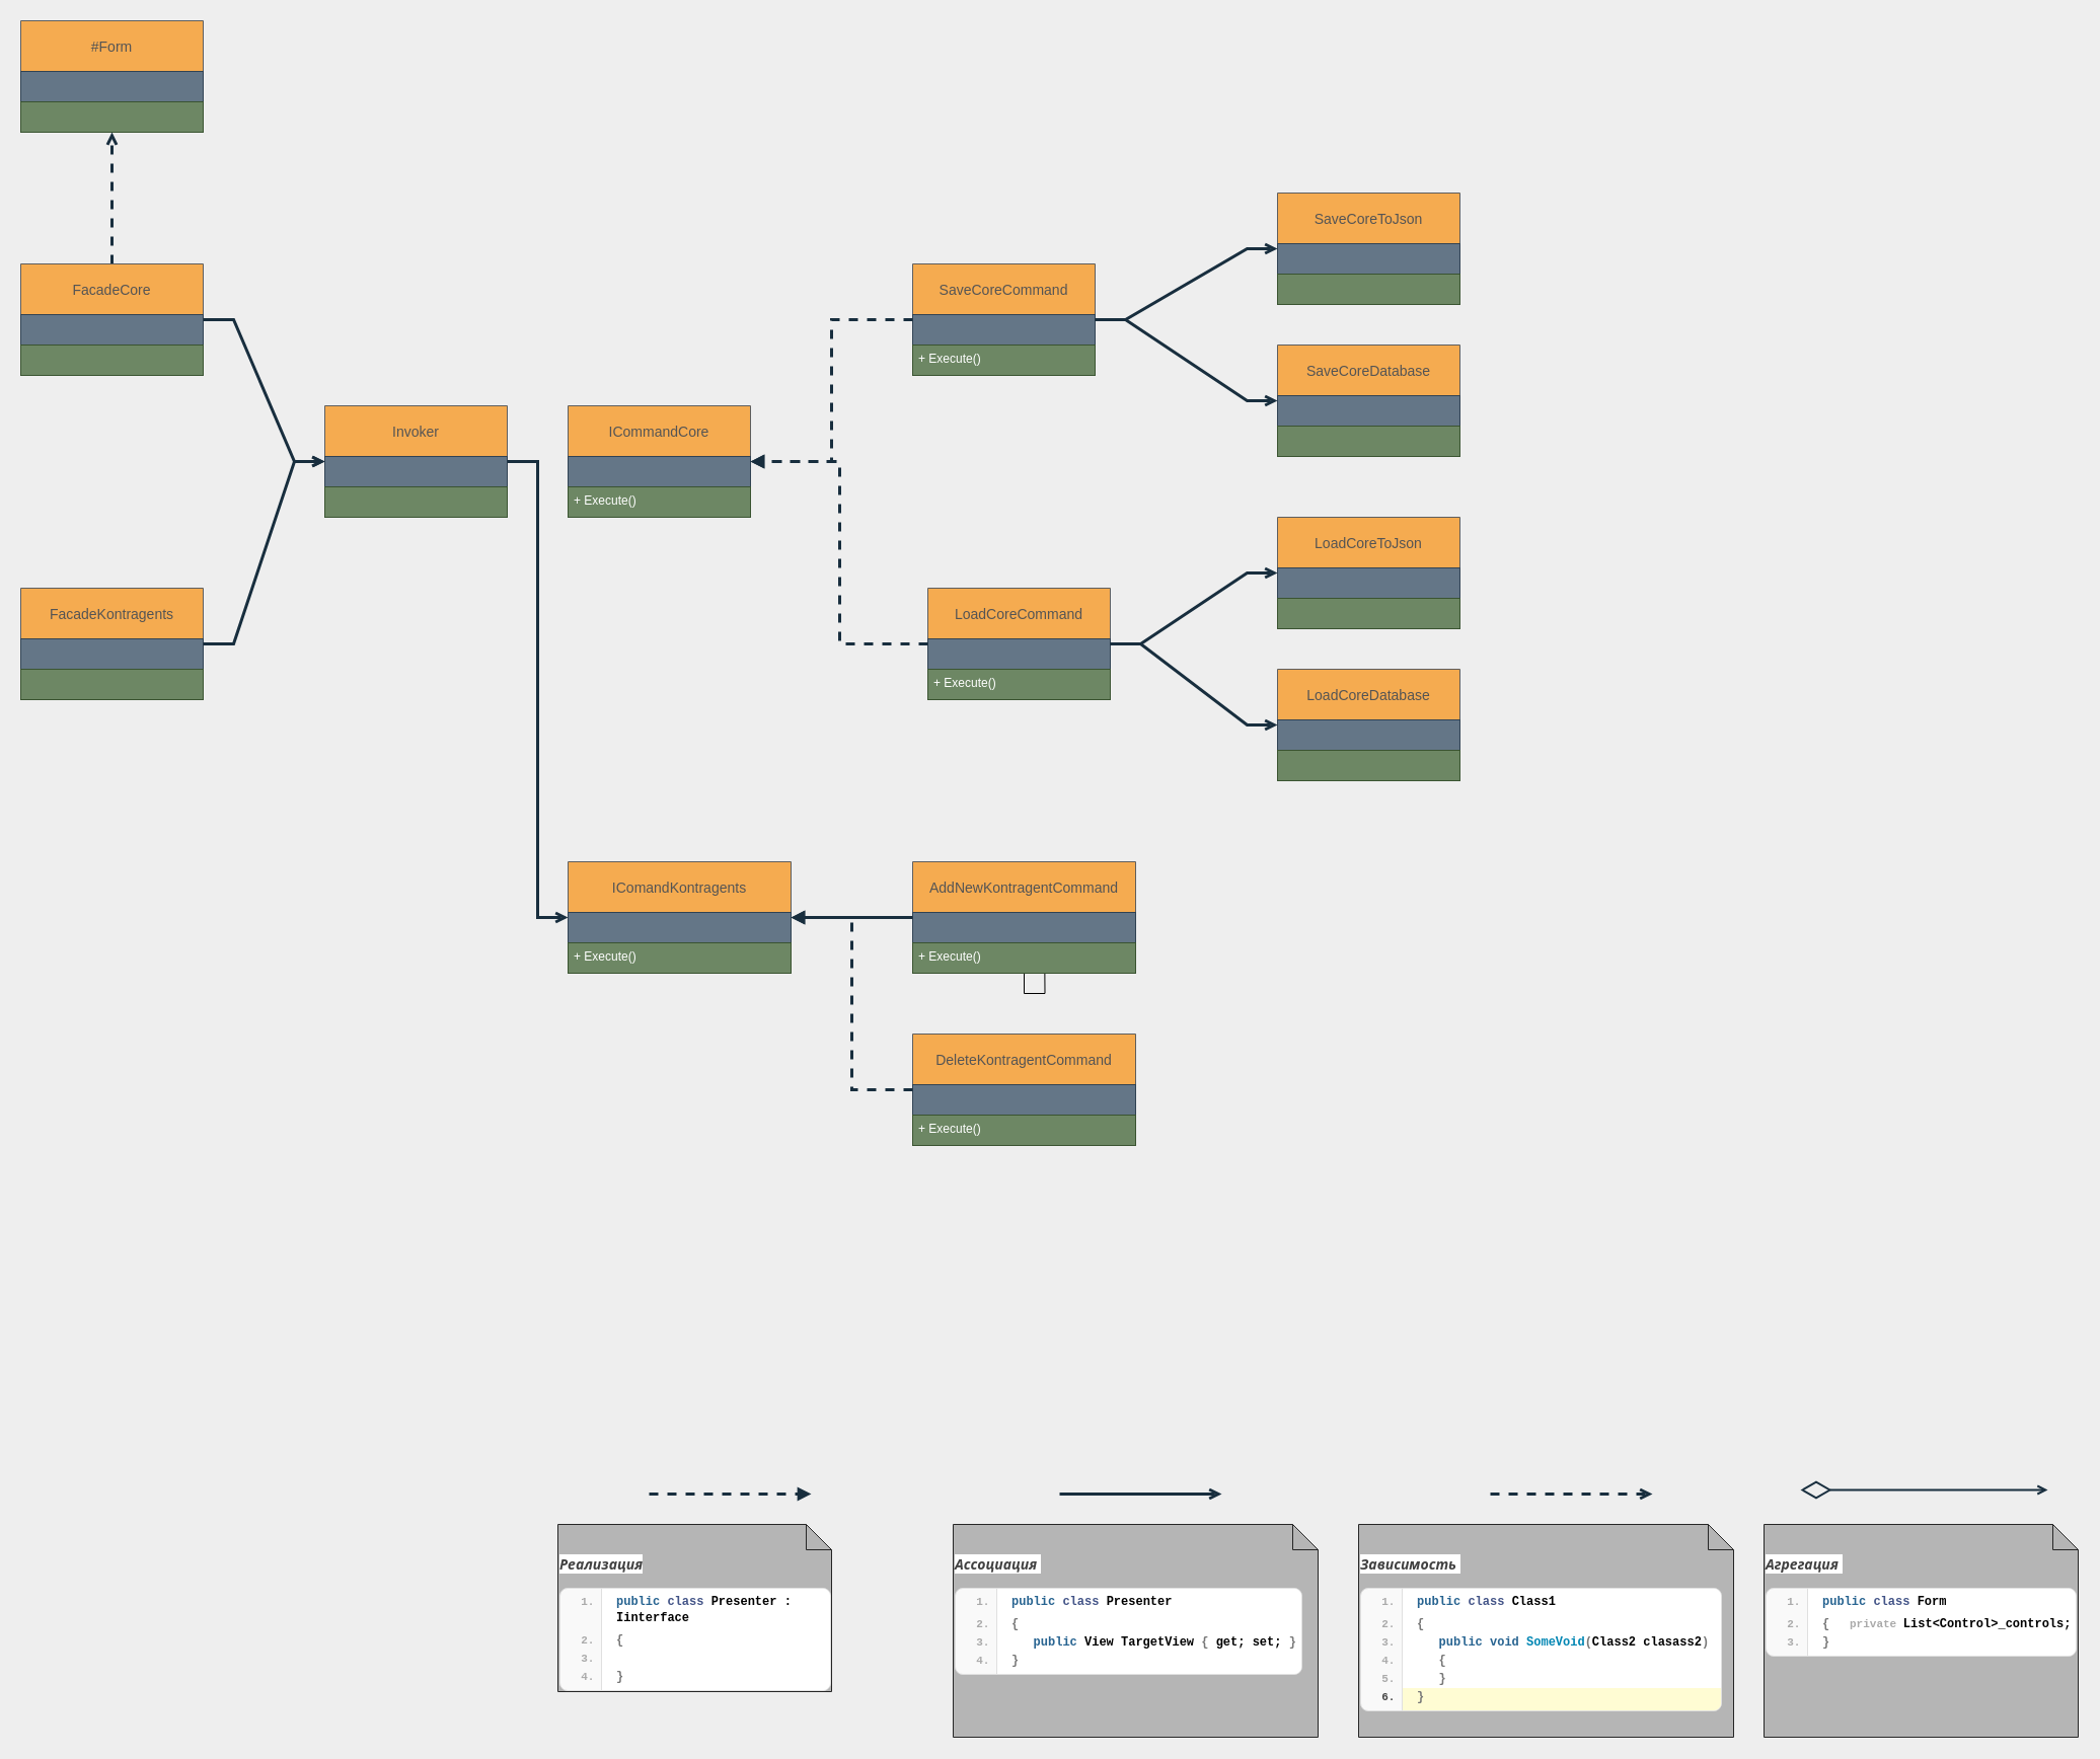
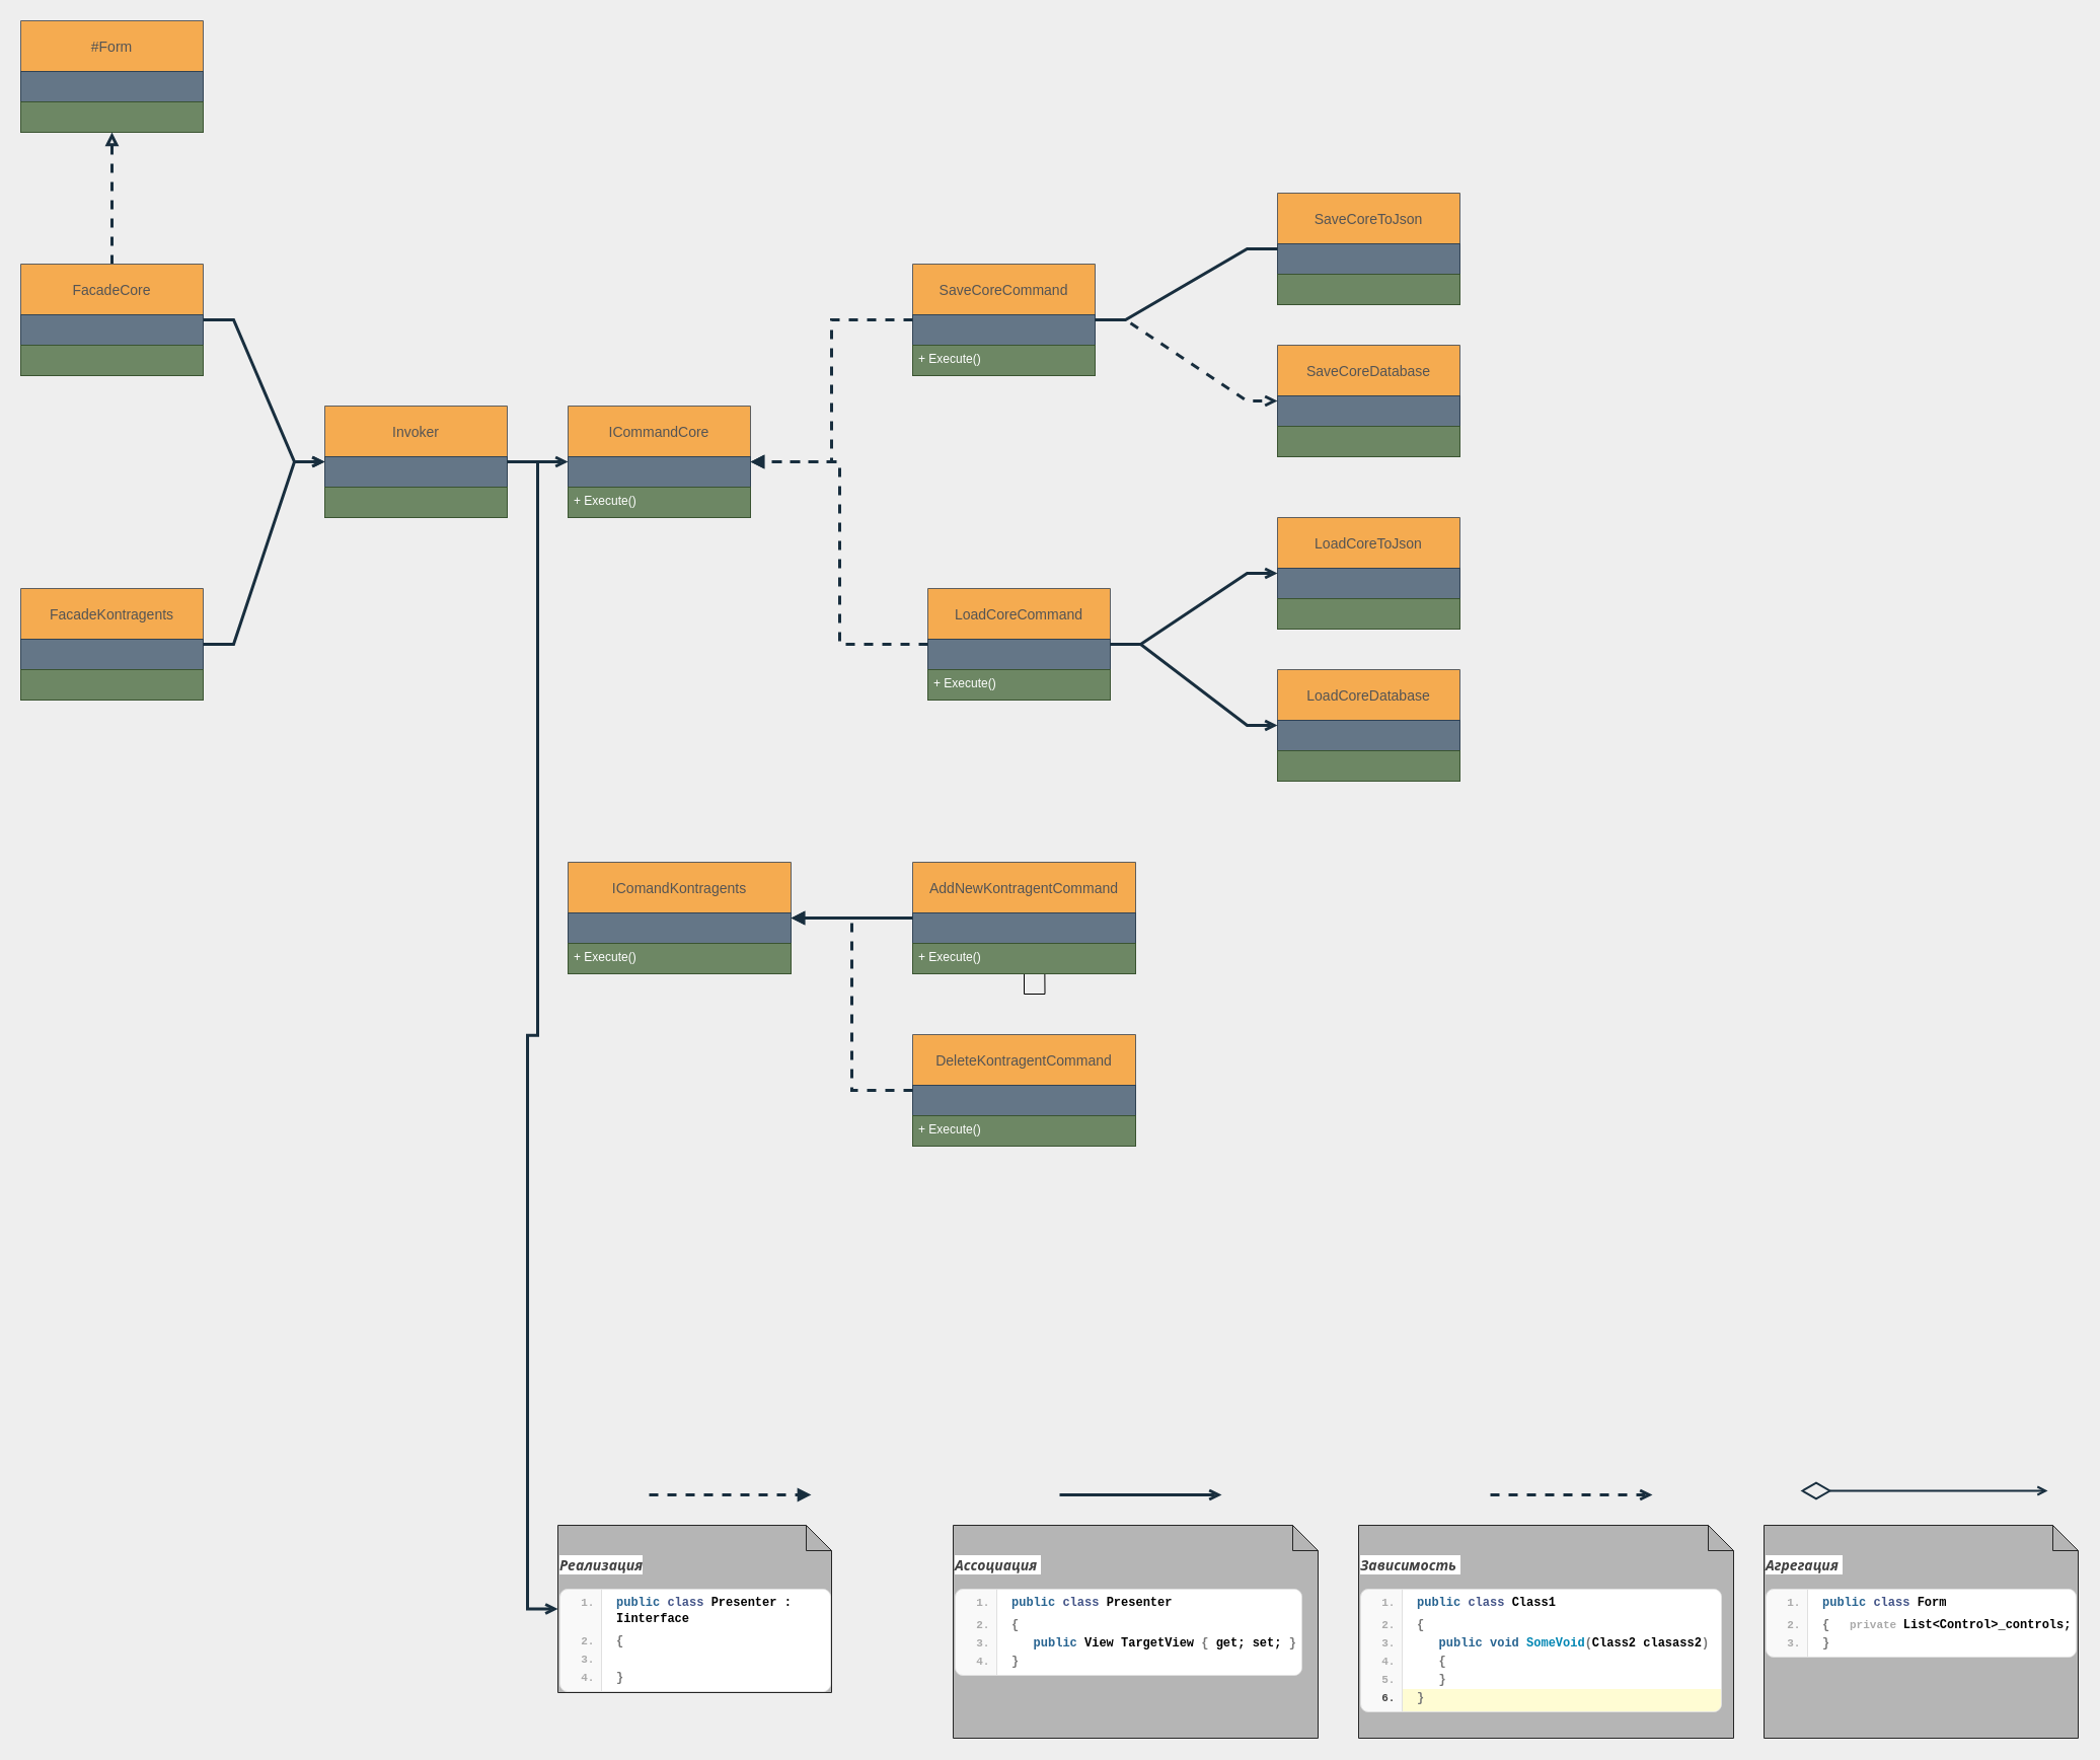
- <mxCell id="37" value="" style="endArrow=open;html=1;rounded=0;shadow=0;strokeColor=#182E3E;fontColor=#545454;strokeWidth=3;startArrow=none;startFill=0;startSize=25;endFill=0;dashed=1;" edge="1" parent="1" source="52" target="11"><mxGeometry relative="1" as="geometry"><mxPoint x="320" y="620" as="sourcePoint" /><mxPoint x="480" y="620" as="targetPoint" /></mxGeometry></mxCell>
+ <mxCell id="37" value="" style="endArrow=block;html=1;rounded=0;shadow=0;strokeColor=#182E3E;fontColor=#545454;strokeWidth=3;startArrow=none;startFill=0;startSize=25;endFill=0;dashed=1;" edge="1" parent="1" source="52" target="11"><mxGeometry relative="1" as="geometry"><mxPoint x="320" y="620" as="sourcePoint" /><mxPoint x="480" y="620" as="targetPoint" /></mxGeometry></mxCell>
- <mxCell id="35" value="" style="endArrow=open;html=1;rounded=0;shadow=0;strokeColor=#182E3E;fontColor=#545454;strokeWidth=3;startArrow=none;startFill=0;startSize=25;endFill=0;edgeStyle=entityRelationEdgeStyle;" edge="1" parent="1" source="14" target="29"><mxGeometry relative="1" as="geometry"><mxPoint x="1000" y="454.29" as="sourcePoint" /><mxPoint x="1120" y="454.29" as="targetPoint" /></mxGeometry></mxCell>
+ <mxCell id="35" value="" style="endArrow=none;html=1;rounded=0;shadow=0;strokeColor=#182E3E;fontColor=#545454;strokeWidth=3;startArrow=none;startFill=0;startSize=25;endFill=0;edgeStyle=entityRelationEdgeStyle;" edge="1" parent="1" source="14" target="29"><mxGeometry relative="1" as="geometry"><mxPoint x="1000" y="454.29" as="sourcePoint" /><mxPoint x="1120" y="454.29" as="targetPoint" /></mxGeometry></mxCell>
- <mxCell id="36" value="" style="endArrow=open;html=1;rounded=0;shadow=0;strokeColor=#182E3E;fontColor=#545454;strokeWidth=3;startArrow=none;startFill=0;startSize=25;endFill=0;edgeStyle=entityRelationEdgeStyle;" edge="1" parent="1" source="14" target="32"><mxGeometry relative="1" as="geometry"><mxPoint x="1090" y="325" as="sourcePoint" /><mxPoint x="1190" y="255" as="targetPoint" /></mxGeometry></mxCell>
+ <mxCell id="36" value="" style="endArrow=open;html=1;rounded=0;shadow=0;strokeColor=#182E3E;fontColor=#545454;strokeWidth=3;startArrow=none;startFill=0;startSize=25;endFill=0;edgeStyle=entityRelationEdgeStyle;dashed=1;" edge="1" parent="1" source="14" target="32"><mxGeometry relative="1" as="geometry"><mxPoint x="1090" y="325" as="sourcePoint" /><mxPoint x="1190" y="255" as="targetPoint" /></mxGeometry></mxCell>
+ <mxCell id="28" value="" style="endArrow=open;html=1;rounded=0;shadow=0;strokeColor=#182E3E;fontColor=#545454;strokeWidth=3;startArrow=none;startFill=0;startSize=25;endFill=0;edgeStyle=entityRelationEdgeStyle;" parent="1" source="20" target="23" edge="1"><mxGeometry relative="1" as="geometry"><mxPoint x="400" y="860" as="sourcePoint" /><mxPoint x="370" y="290" as="targetPoint" /></mxGeometry></mxCell>
- <mxCell id="56" value="" style="endArrow=open;html=1;rounded=0;shadow=0;strokeColor=#182E3E;fontColor=#545454;strokeWidth=3;startArrow=none;startFill=0;startSize=25;endFill=0;edgeStyle=entityRelationEdgeStyle;" edge="1" parent="1" source="20" target="49"><mxGeometry relative="1" as="geometry"><mxPoint x="510" y="465" as="sourcePoint" /><mxPoint x="610" y="465" as="targetPoint" /></mxGeometry></mxCell>
+ <mxCell id="56" value="" style="endArrow=open;html=1;rounded=0;shadow=0;strokeColor=#182E3E;fontColor=#545454;strokeWidth=3;startArrow=none;startFill=0;startSize=25;endFill=0;edgeStyle=entityRelationEdgeStyle;" edge="1" parent="1" source="20" target="8"><mxGeometry relative="1" as="geometry"><mxPoint x="510" y="465" as="sourcePoint" /><mxPoint x="610" y="465" as="targetPoint" /></mxGeometry></mxCell>
